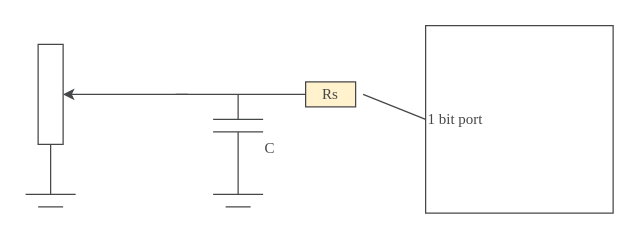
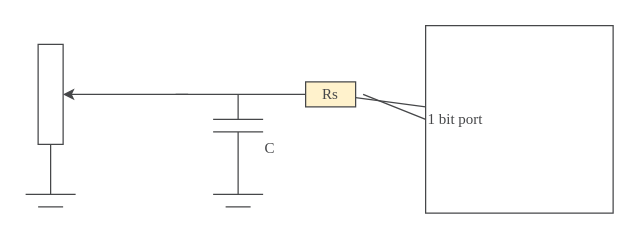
+ <mxCell id="12" value="" style="edgeStyle=Arial Nova Light;rounded=1;orthogonalLoop=1;jettySize=auto;html=1;strokeColor=#464749;fontFamily=Arial Nova Light;fontColor=#464749;fillColor=#FFFFFF;endArrow=none;endFill=0;" parent="1" source="13" target="14" edge="1"><mxGeometry relative="1" as="geometry" /></mxCell>
